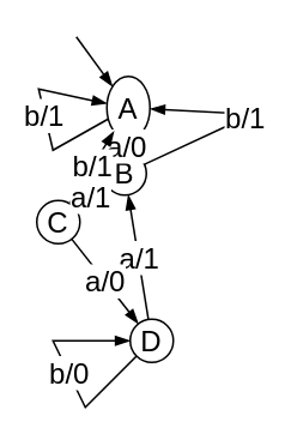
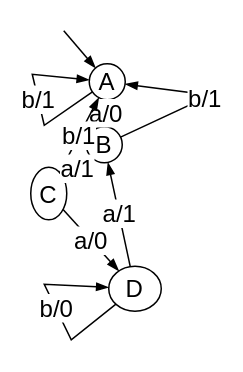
- <mxCell id="3" value="A" style="ellipse;whiteSpace=wrap;html=1;fontFamily=Helvetica;fontSize=16;" parent="1" vertex="1"><mxGeometry x="59" y="42" width="24" height="35" as="geometry" /></mxCell>
+ <mxCell id="3" value="A" style="ellipse;whiteSpace=wrap;html=1;fontFamily=Helvetica;fontSize=16;" parent="1" vertex="1"><mxGeometry x="59" y="42" width="24" height="24" as="geometry" /></mxCell>
- <mxCell id="2" value="C" style="ellipse;whiteSpace=wrap;html=1;fontFamily=Helvetica;fontSize=16;" parent="1" vertex="1"><mxGeometry x="20" y="111" width="24" height="24" as="geometry" /></mxCell>
+ <mxCell id="2" value="C" style="ellipse;whiteSpace=wrap;html=1;fontFamily=Helvetica;fontSize=16;" parent="1" vertex="1"><mxGeometry x="20" y="111" width="24" height="35" as="geometry" /></mxCell>
- <mxCell id="5" value="D" style="ellipse;whiteSpace=wrap;html=1;fontFamily=Helvetica;fontSize=16;" parent="1" vertex="1"><mxGeometry x="72" y="177" width="24" height="24" as="geometry" /></mxCell>
+ <mxCell id="5" value="D" style="ellipse;whiteSpace=wrap;html=1;fontFamily=Helvetica;fontSize=16;" parent="1" vertex="1"><mxGeometry x="72" y="177" width="35" height="30" as="geometry" /></mxCell>
